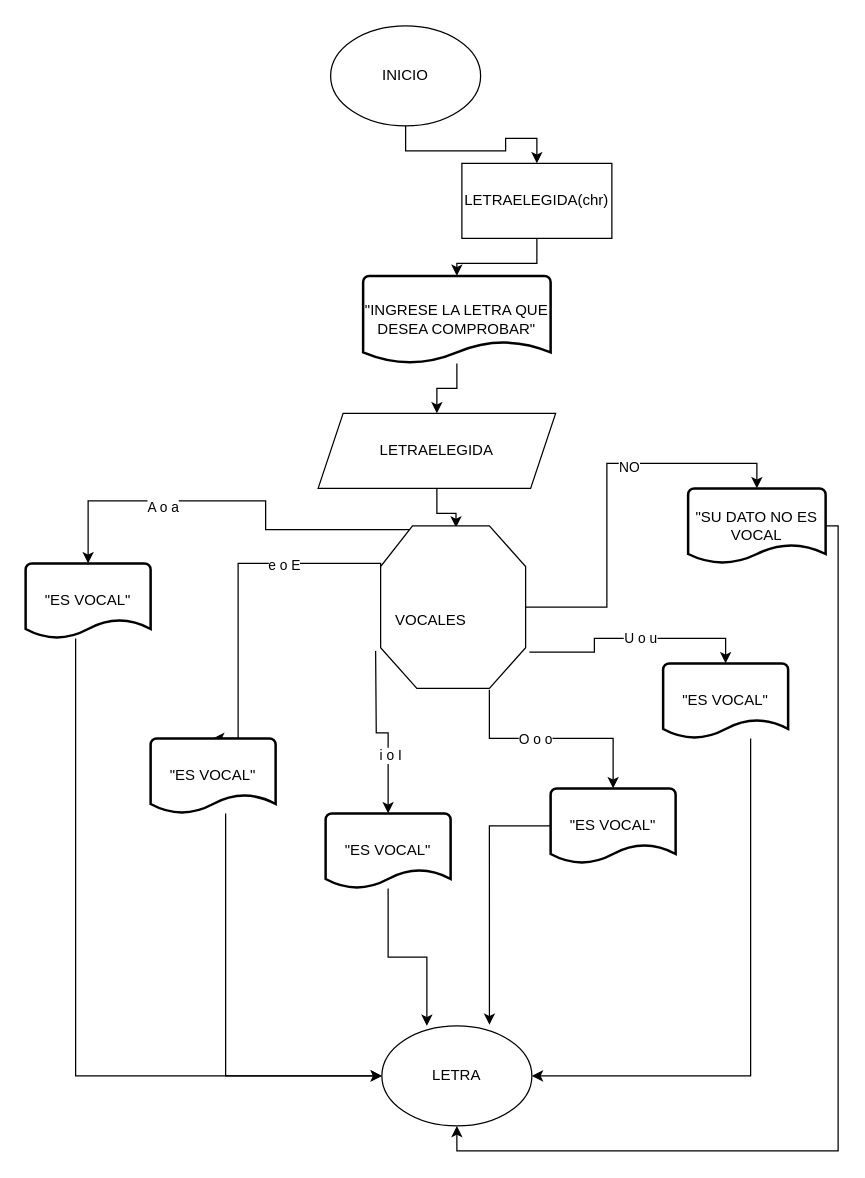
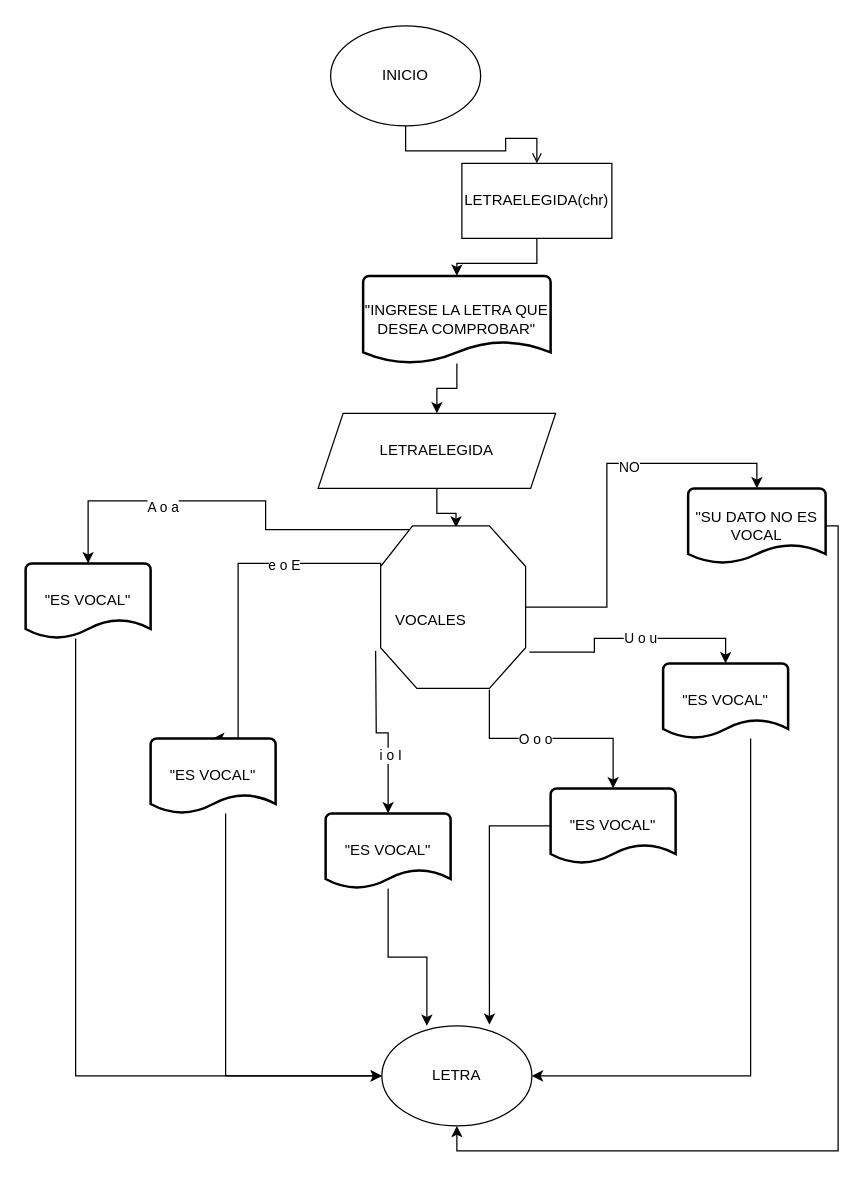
- <mxCell id="2" style="edgeStyle=orthogonalEdgeStyle;rounded=0;orthogonalLoop=1;jettySize=auto;html=1;entryX=0.5;entryY=0;entryDx=0;entryDy=0;" edge="1" parent="1" source="3" target="5"><mxGeometry relative="1" as="geometry" /></mxCell>
+ <mxCell id="2" style="edgeStyle=orthogonalEdgeStyle;rounded=0;orthogonalLoop=1;jettySize=auto;html=1;entryX=0.5;entryY=0;entryDx=0;entryDy=0;endArrow=open;" edge="1" parent="1" source="3" target="5"><mxGeometry relative="1" as="geometry" /></mxCell>
